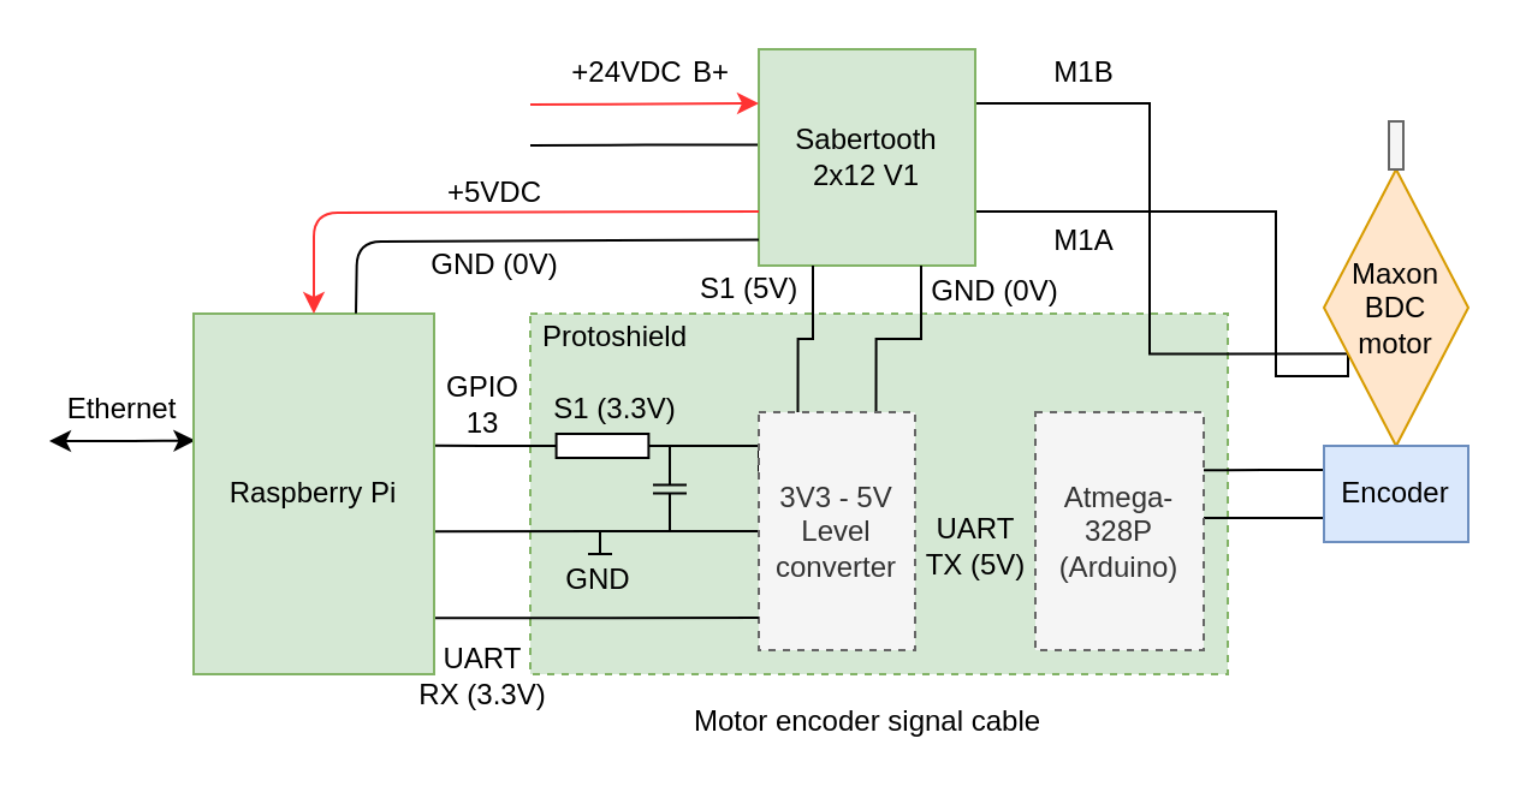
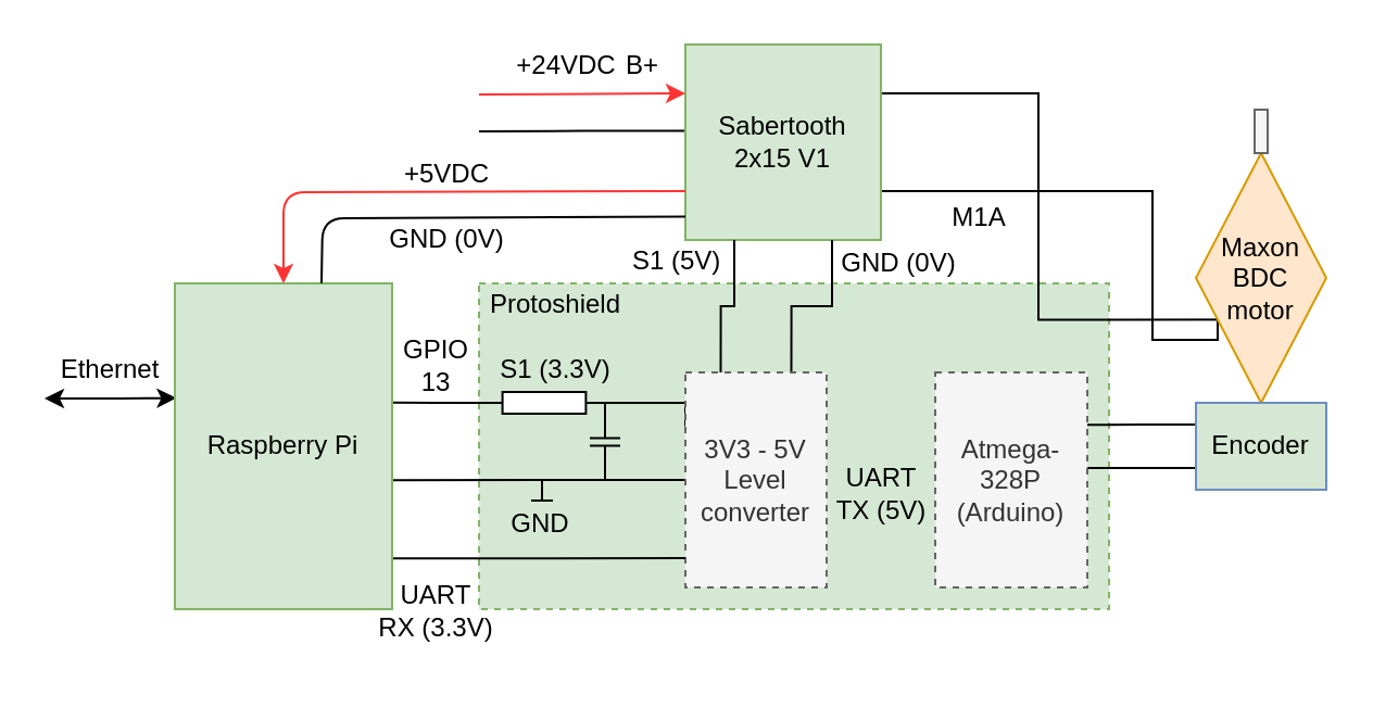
- <mxCell id="23" value="M1B" style="text;html=1;align=center;verticalAlign=middle;resizable=0;points=[];autosize=1;" parent="1" vertex="1"><mxGeometry x="430" y="20" width="40" height="20" as="geometry" /></mxCell>
- <mxCell id="6" value="Sabertooth&lt;br&gt;2x12 V1" style="rounded=0;whiteSpace=wrap;html=1;fillColor=#d5e8d4;strokeColor=#82b366;" parent="1" vertex="1"><mxGeometry x="315" y="20" width="90" height="90" as="geometry" /></mxCell>
+ <mxCell id="6" value="Sabertooth&lt;br&gt;2x15 V1" style="rounded=0;whiteSpace=wrap;html=1;fillColor=#d5e8d4;strokeColor=#82b366;" parent="1" vertex="1"><mxGeometry x="315" y="20" width="90" height="90" as="geometry" /></mxCell>
- <mxCell id="21" value="Encoder" style="rounded=0;whiteSpace=wrap;html=1;fillColor=#dae8fc;strokeColor=#6c8ebf;" parent="1" vertex="1"><mxGeometry x="550" y="185" width="60" height="40" as="geometry" /></mxCell>
+ <mxCell id="21" value="Encoder" style="rounded=0;whiteSpace=wrap;html=1;fillColor=#d5e8d4;strokeColor=#6c8ebf;" parent="1" vertex="1"><mxGeometry x="550" y="185" width="60" height="40" as="geometry" /></mxCell>
- <mxCell id="24" value="Motor encoder signal cable" style="text;html=1;align=center;verticalAlign=middle;resizable=0;points=[];autosize=1;" parent="1" vertex="1"><mxGeometry x="280" y="290" width="160" height="20" as="geometry" /></mxCell>
